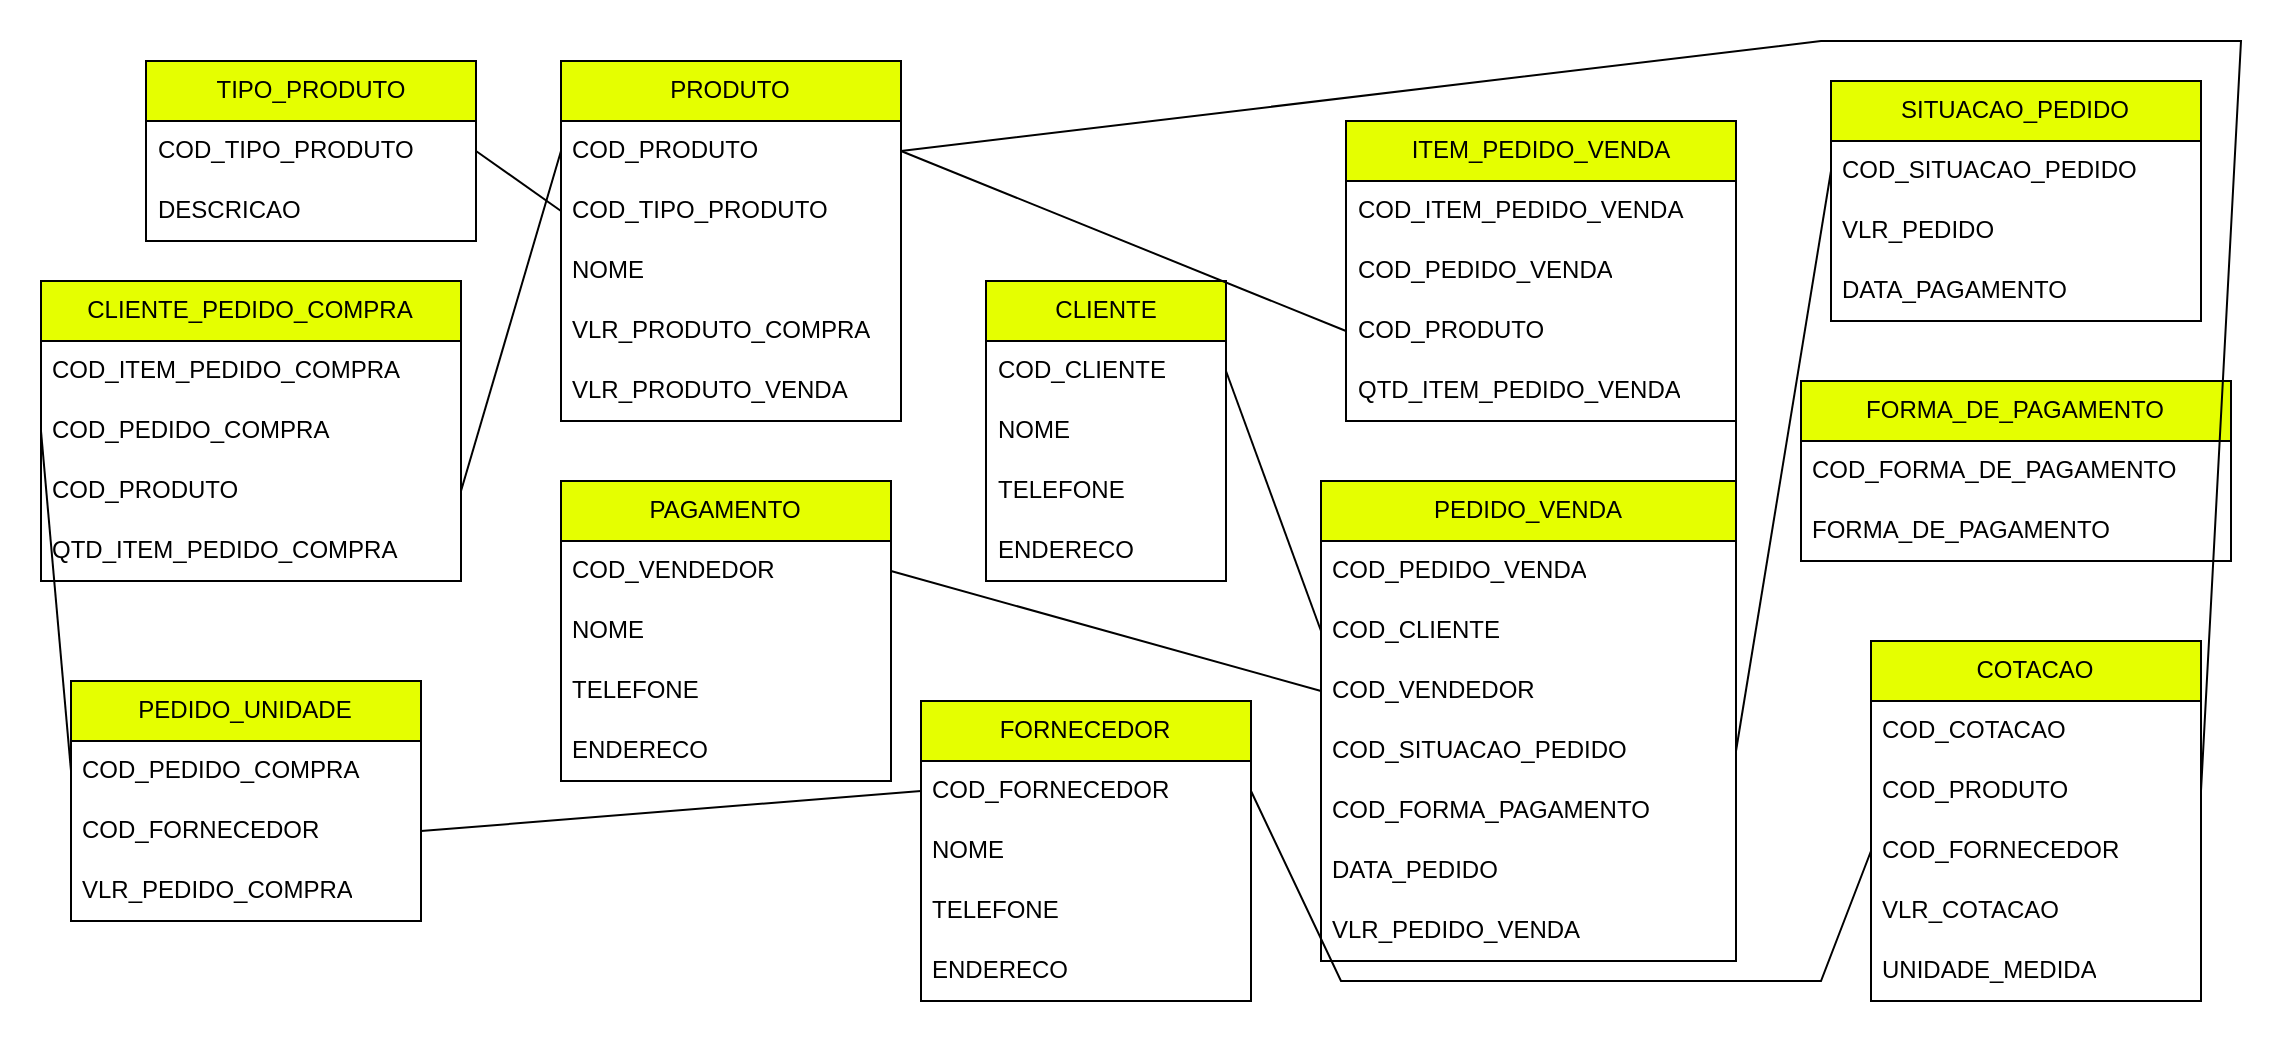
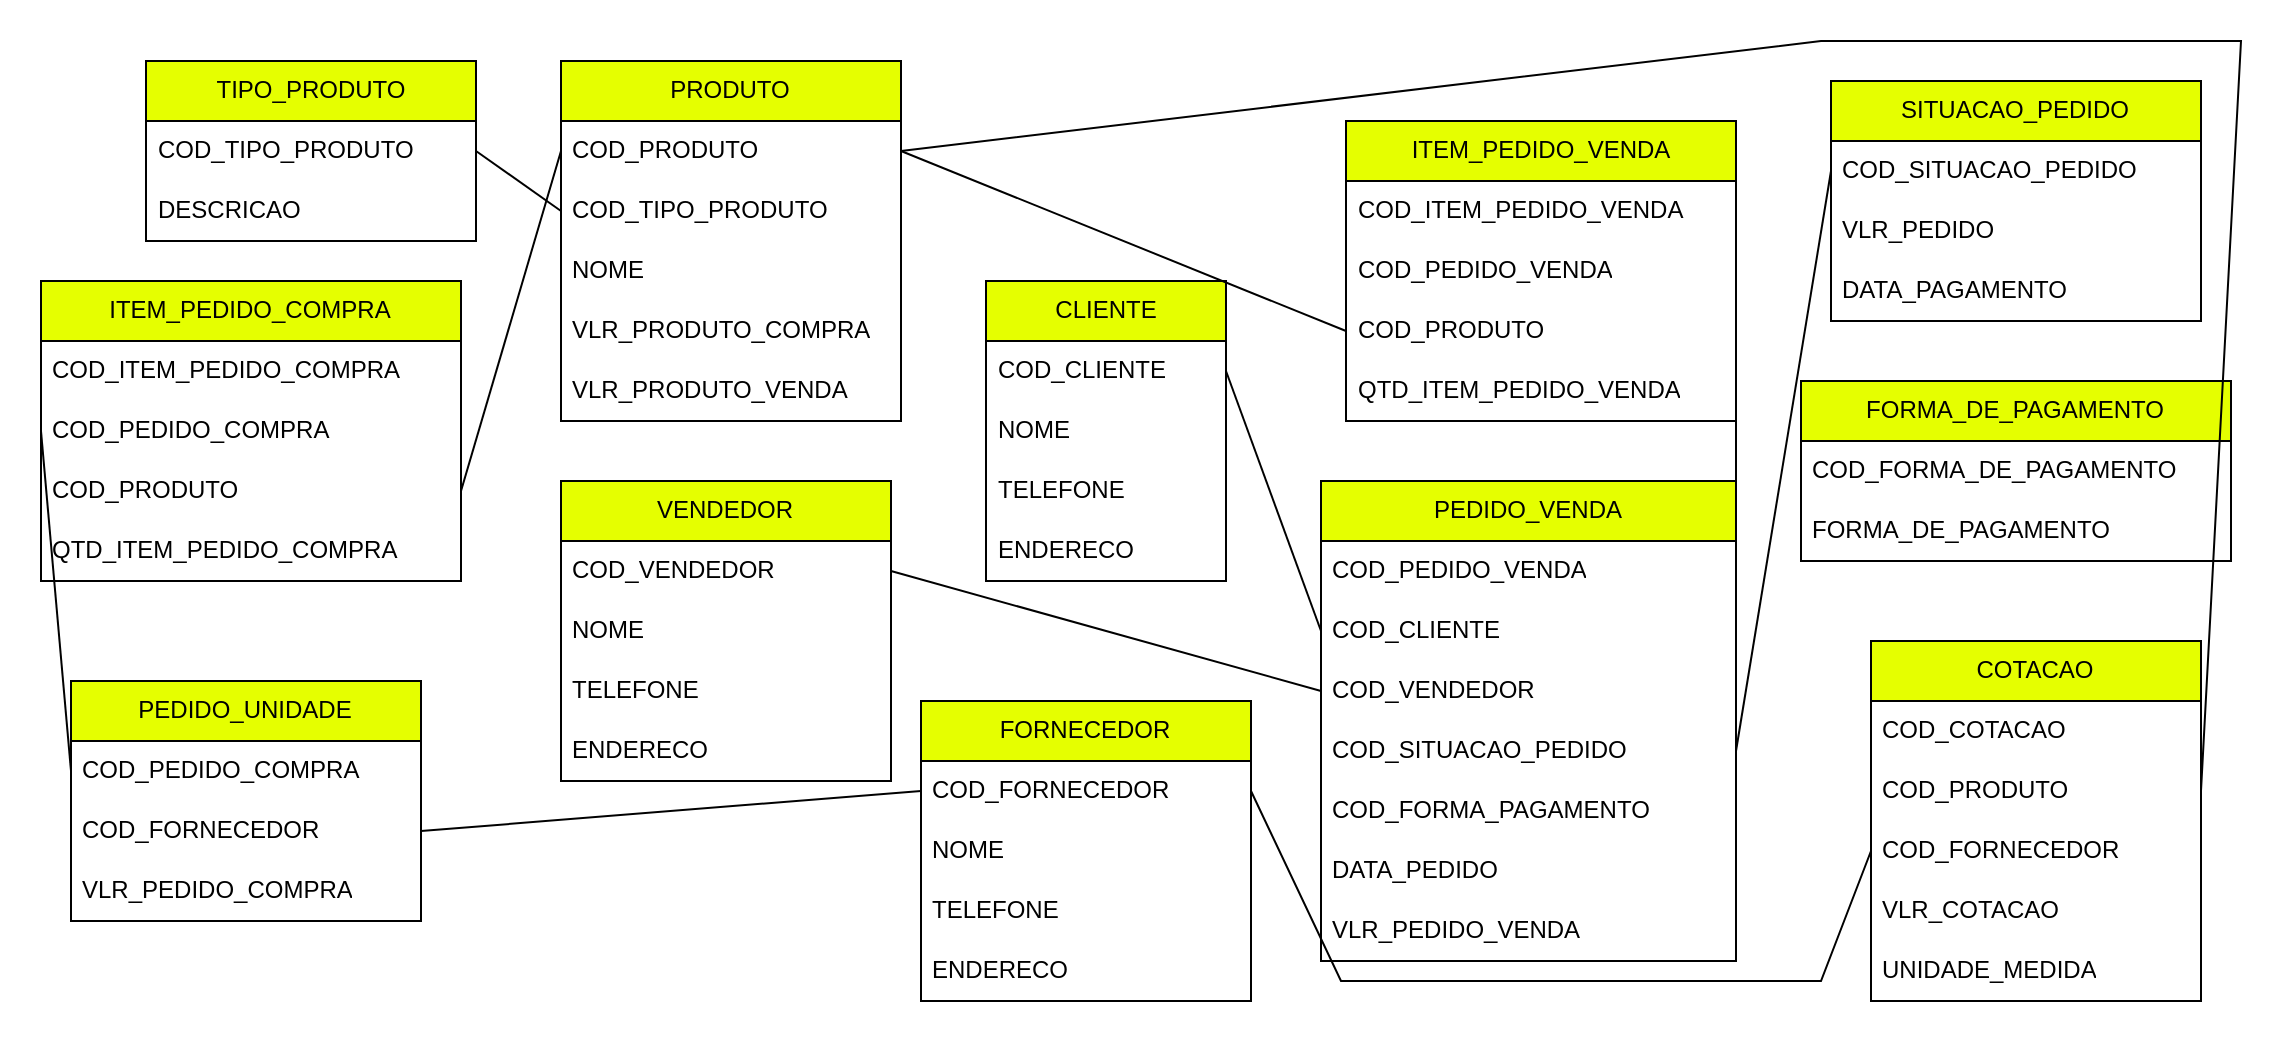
- <mxCell id="46" value="CLIENTE_PEDIDO_COMPRA" style="swimlane;fontStyle=0;childLayout=stackLayout;horizontal=1;startSize=30;horizontalStack=0;resizeParent=1;resizeParentMax=0;resizeLast=0;collapsible=1;marginBottom=0;whiteSpace=wrap;html=1;fillColor=#E5FF00;" parent="1" vertex="1"><mxGeometry x="20" y="140" width="210" height="150" as="geometry" /></mxCell>
+ <mxCell id="46" value="ITEM_PEDIDO_COMPRA" style="swimlane;fontStyle=0;childLayout=stackLayout;horizontal=1;startSize=30;horizontalStack=0;resizeParent=1;resizeParentMax=0;resizeLast=0;collapsible=1;marginBottom=0;whiteSpace=wrap;html=1;fillColor=#E5FF00;" parent="1" vertex="1"><mxGeometry x="20" y="140" width="210" height="150" as="geometry" /></mxCell>
- <mxCell id="66" value="PAGAMENTO" style="swimlane;fontStyle=0;childLayout=stackLayout;horizontal=1;startSize=30;horizontalStack=0;resizeParent=1;resizeParentMax=0;resizeLast=0;collapsible=1;marginBottom=0;whiteSpace=wrap;html=1;fillColor=#E5FF00;" parent="1" vertex="1"><mxGeometry x="280" y="240" width="165" height="150" as="geometry" /></mxCell>
+ <mxCell id="66" value="VENDEDOR" style="swimlane;fontStyle=0;childLayout=stackLayout;horizontal=1;startSize=30;horizontalStack=0;resizeParent=1;resizeParentMax=0;resizeLast=0;collapsible=1;marginBottom=0;whiteSpace=wrap;html=1;fillColor=#E5FF00;" parent="1" vertex="1"><mxGeometry x="280" y="240" width="165" height="150" as="geometry" /></mxCell>
